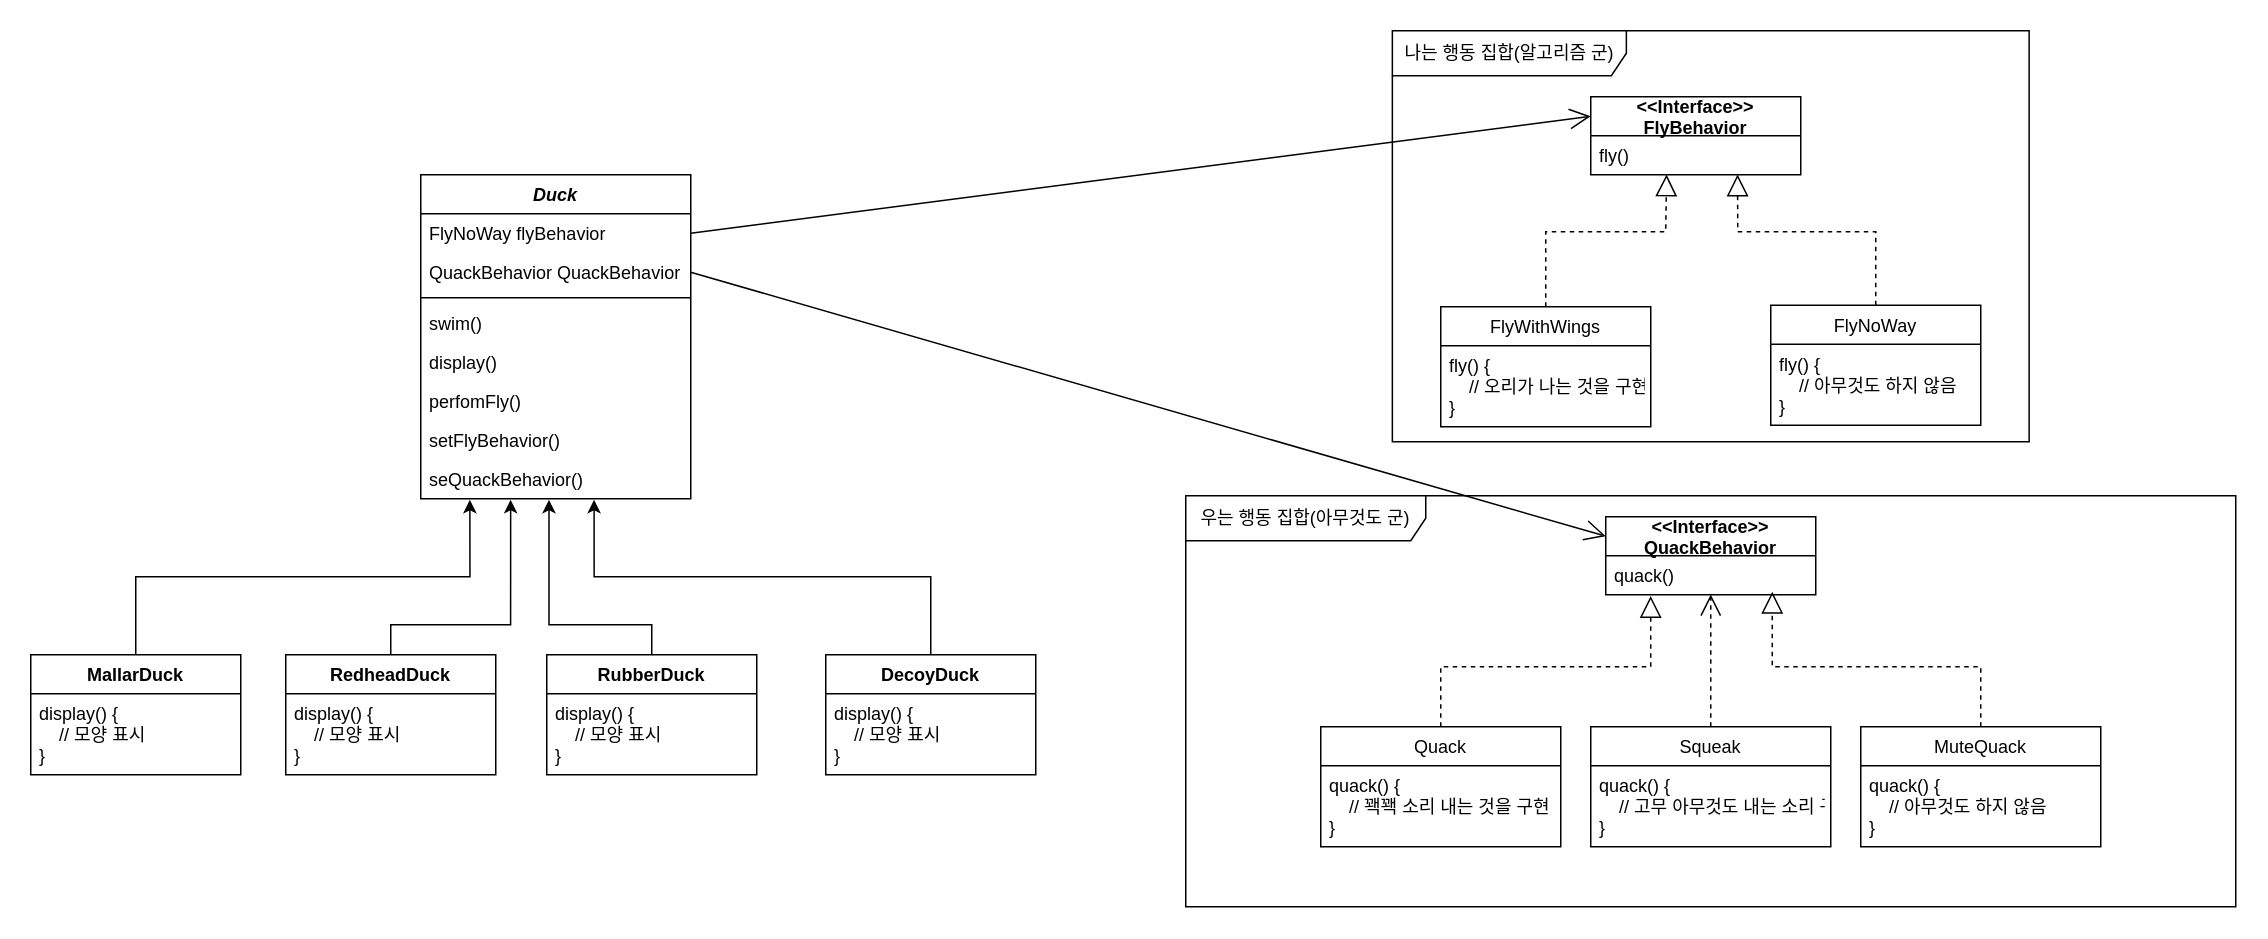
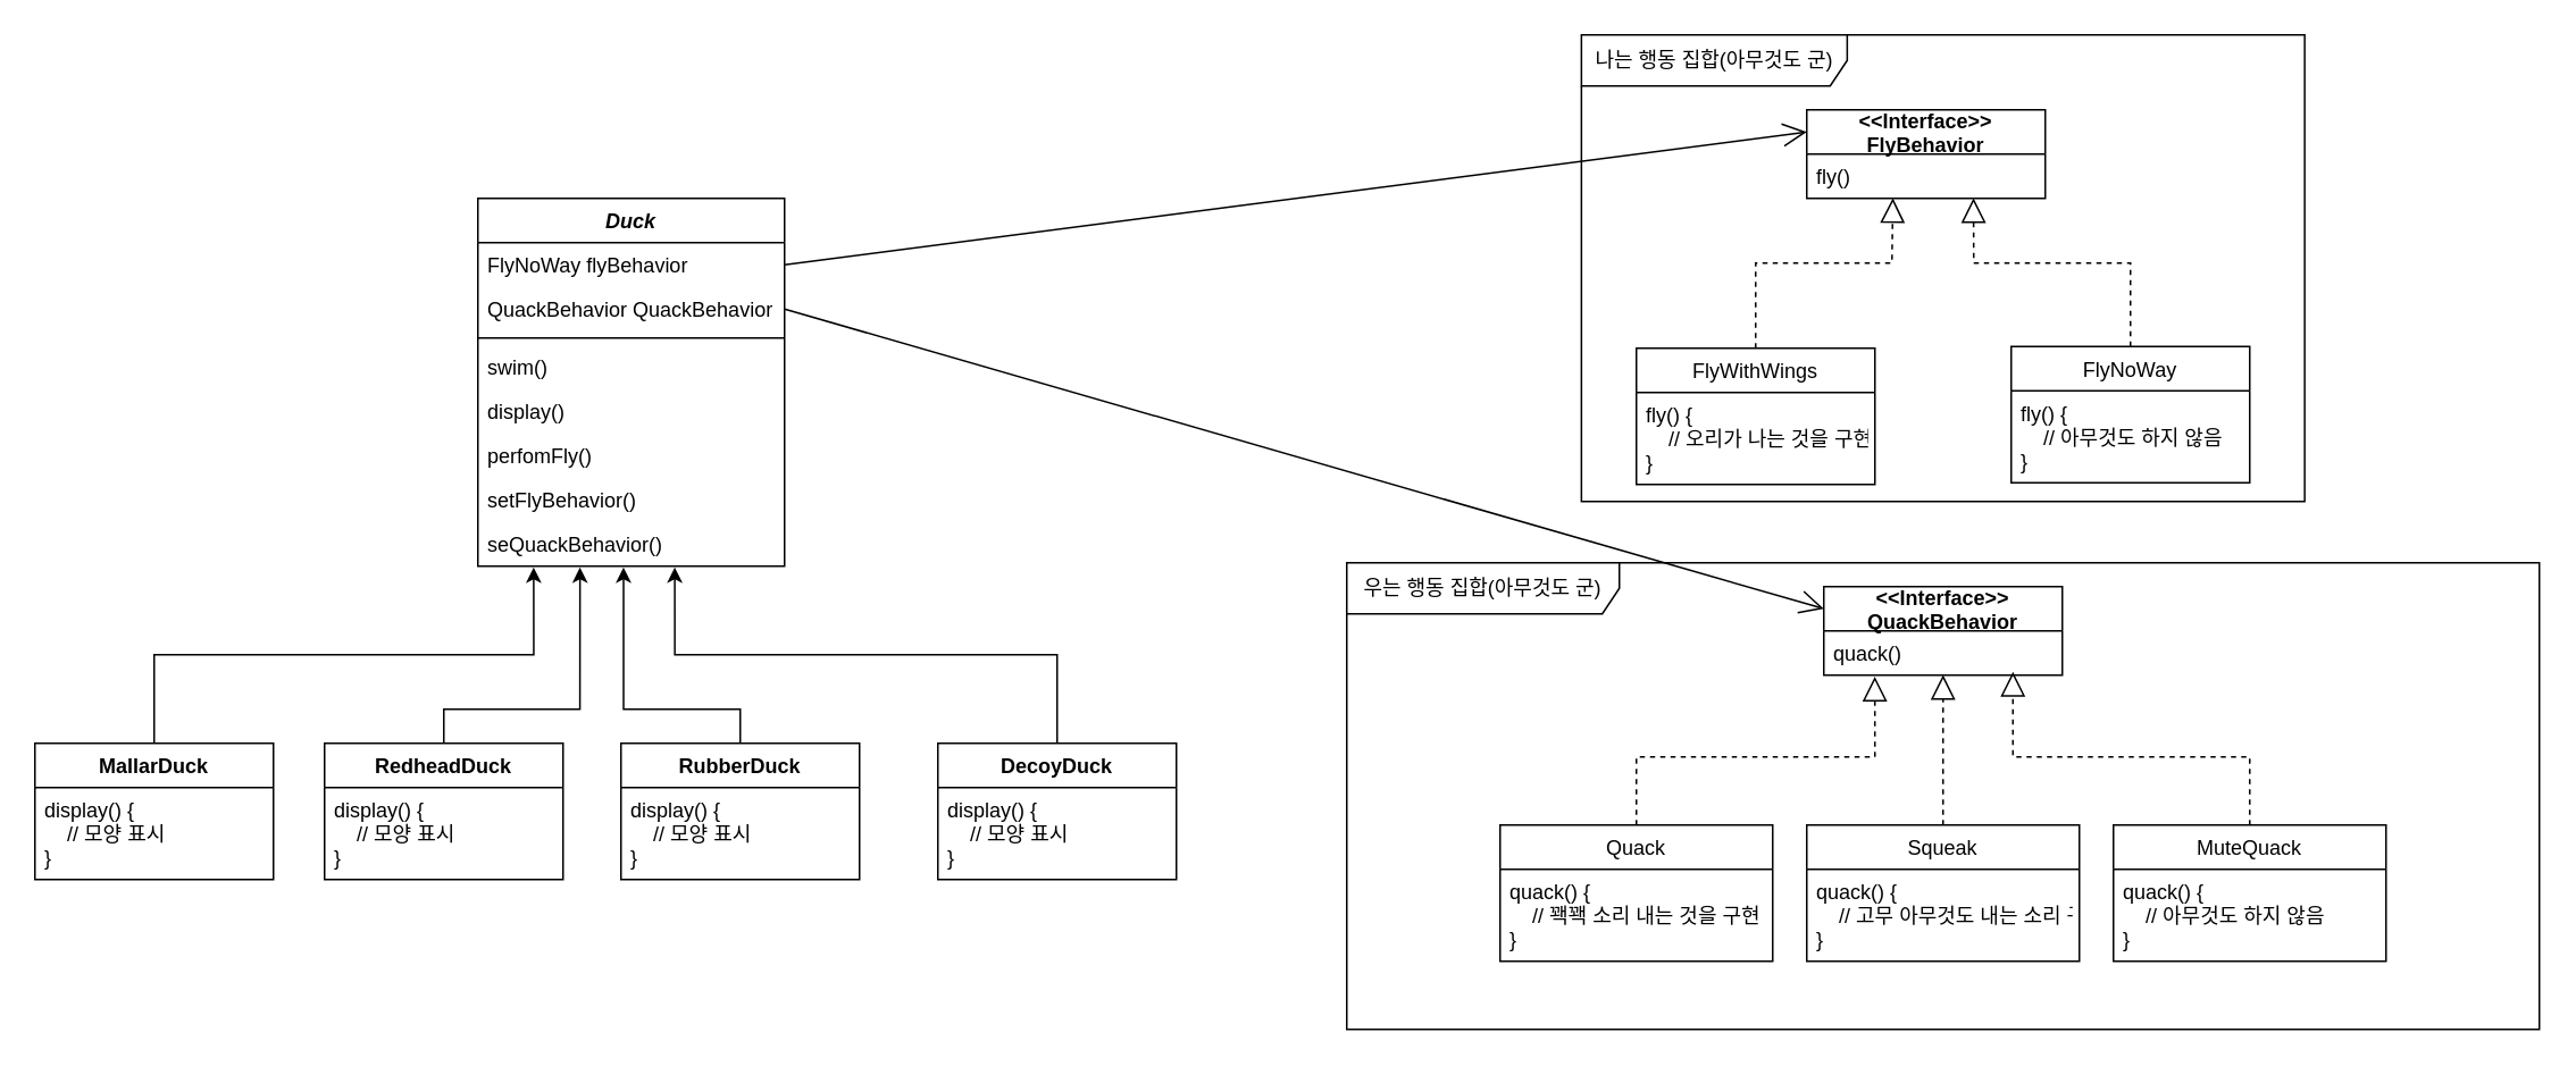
- <mxCell id="32" value="나는 행동 집합(알고리즘 군)" style="shape=umlFrame;whiteSpace=wrap;html=1;rounded=0;shadow=0;labelBorderColor=none;strokeColor=#000000;strokeWidth=1;fillColor=none;align=center;width=156;height=30;" vertex="1" parent="1"><mxGeometry x="927.74" y="20" width="424.52" height="274" as="geometry" /></mxCell>
+ <mxCell id="32" value="나는 행동 집합(아무것도 군)" style="shape=umlFrame;whiteSpace=wrap;html=1;rounded=0;shadow=0;labelBorderColor=none;strokeColor=#000000;strokeWidth=1;fillColor=none;align=center;width=156;height=30;" vertex="1" parent="1"><mxGeometry x="927.74" y="20" width="424.52" height="274" as="geometry" /></mxCell>
- <mxCell id="29" value="" style="endArrow=open;dashed=1;endFill=0;endSize=12;html=1;rounded=0;exitX=0.5;exitY=0;exitDx=0;exitDy=0;entryX=0.5;entryY=0.994;entryDx=0;entryDy=0;entryPerimeter=0;" edge="1" parent="1" source="21" target="18"><mxGeometry width="160" relative="1" as="geometry"><mxPoint x="870" y="394" as="sourcePoint" /><mxPoint x="1140" y="404" as="targetPoint" /></mxGeometry></mxCell>
+ <mxCell id="29" value="" style="endArrow=block;dashed=1;endFill=0;endSize=12;html=1;rounded=0;exitX=0.5;exitY=0;exitDx=0;exitDy=0;entryX=0.5;entryY=0.994;entryDx=0;entryDy=0;entryPerimeter=0;" edge="1" parent="1" source="21" target="18"><mxGeometry width="160" relative="1" as="geometry"><mxPoint x="870" y="394" as="sourcePoint" /><mxPoint x="1140" y="404" as="targetPoint" /></mxGeometry></mxCell>
